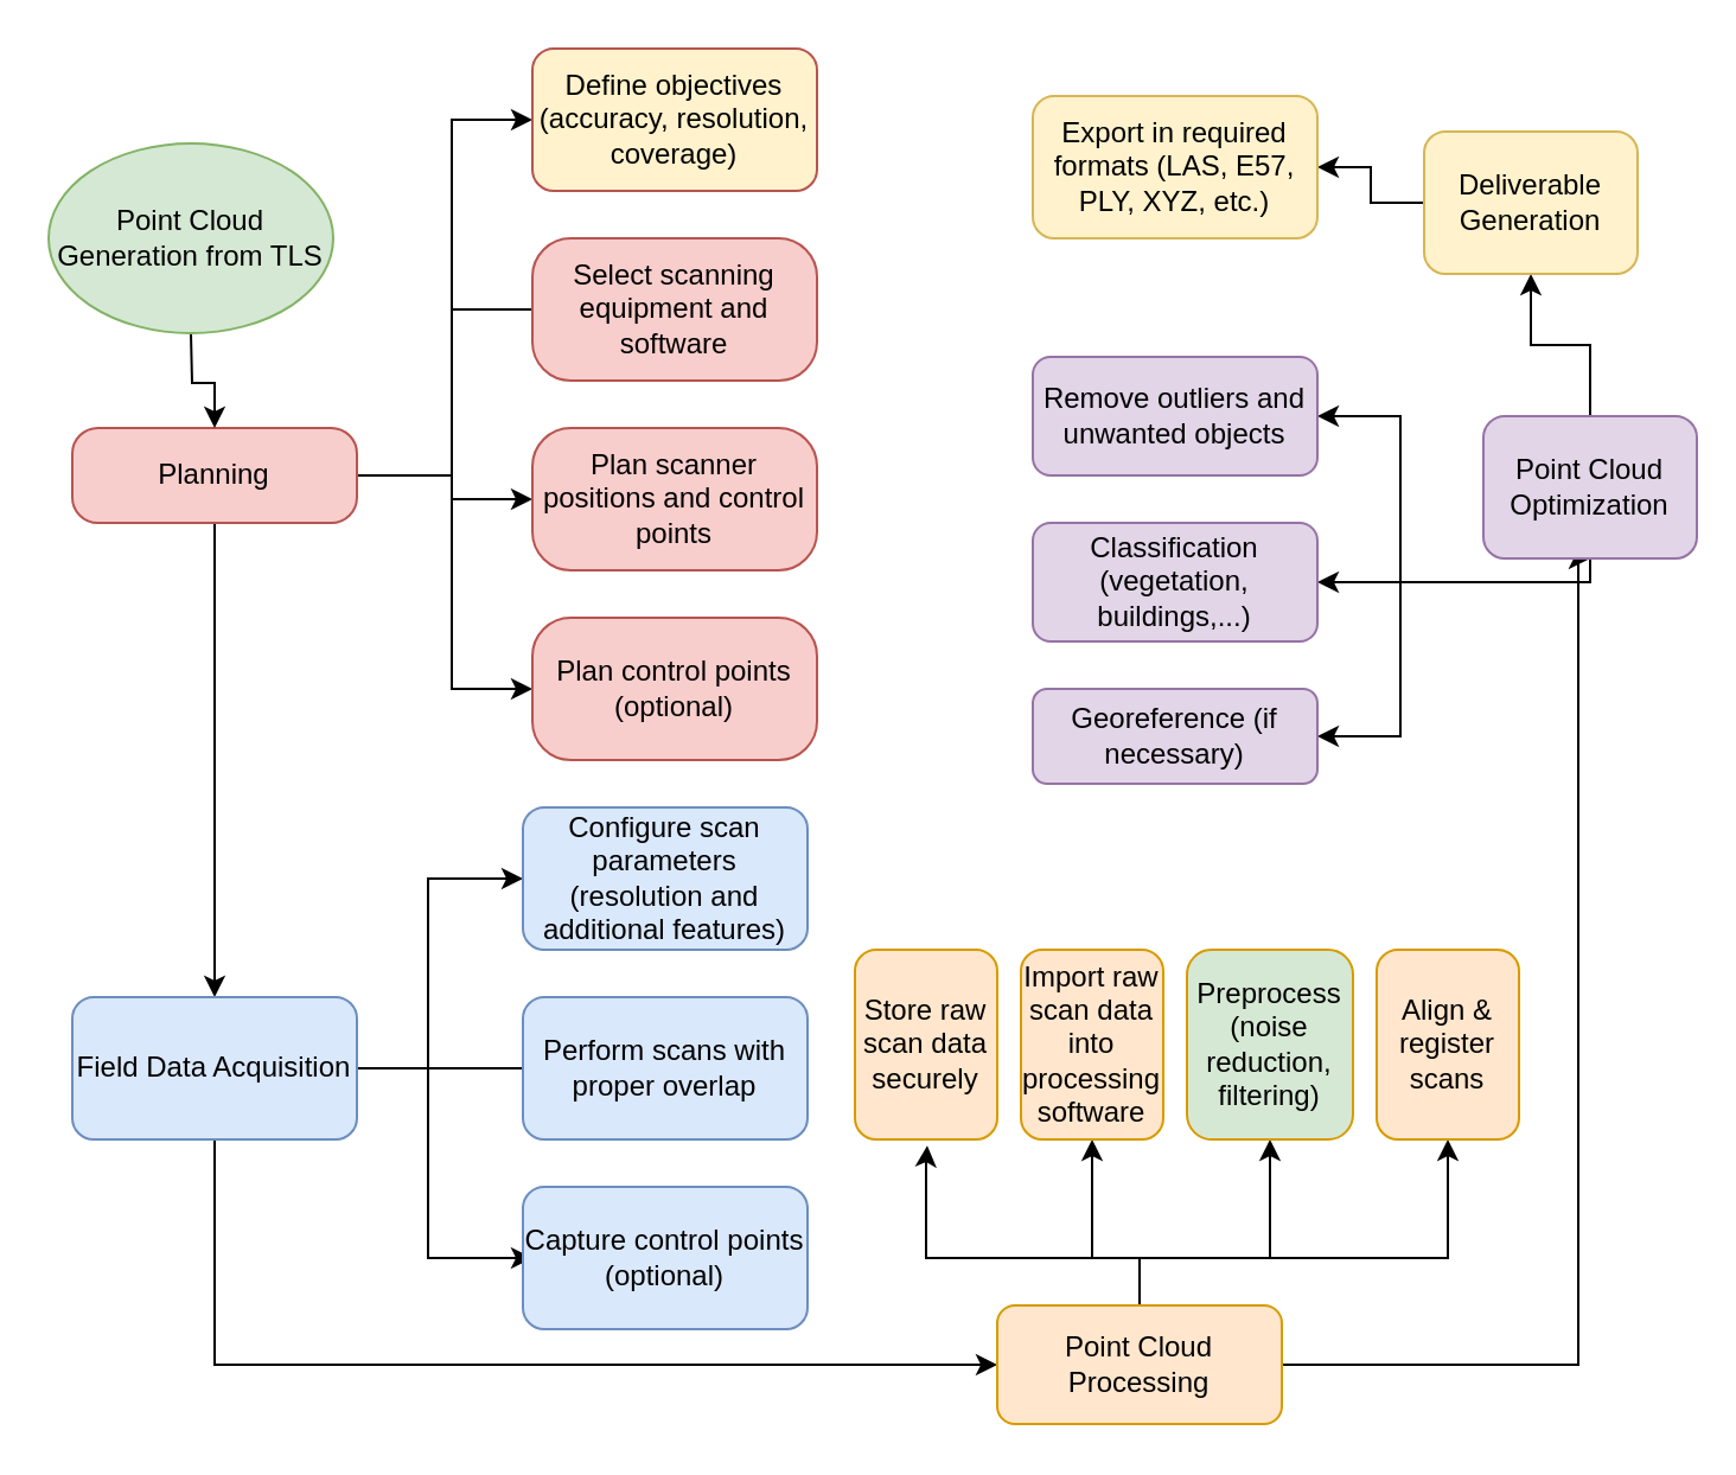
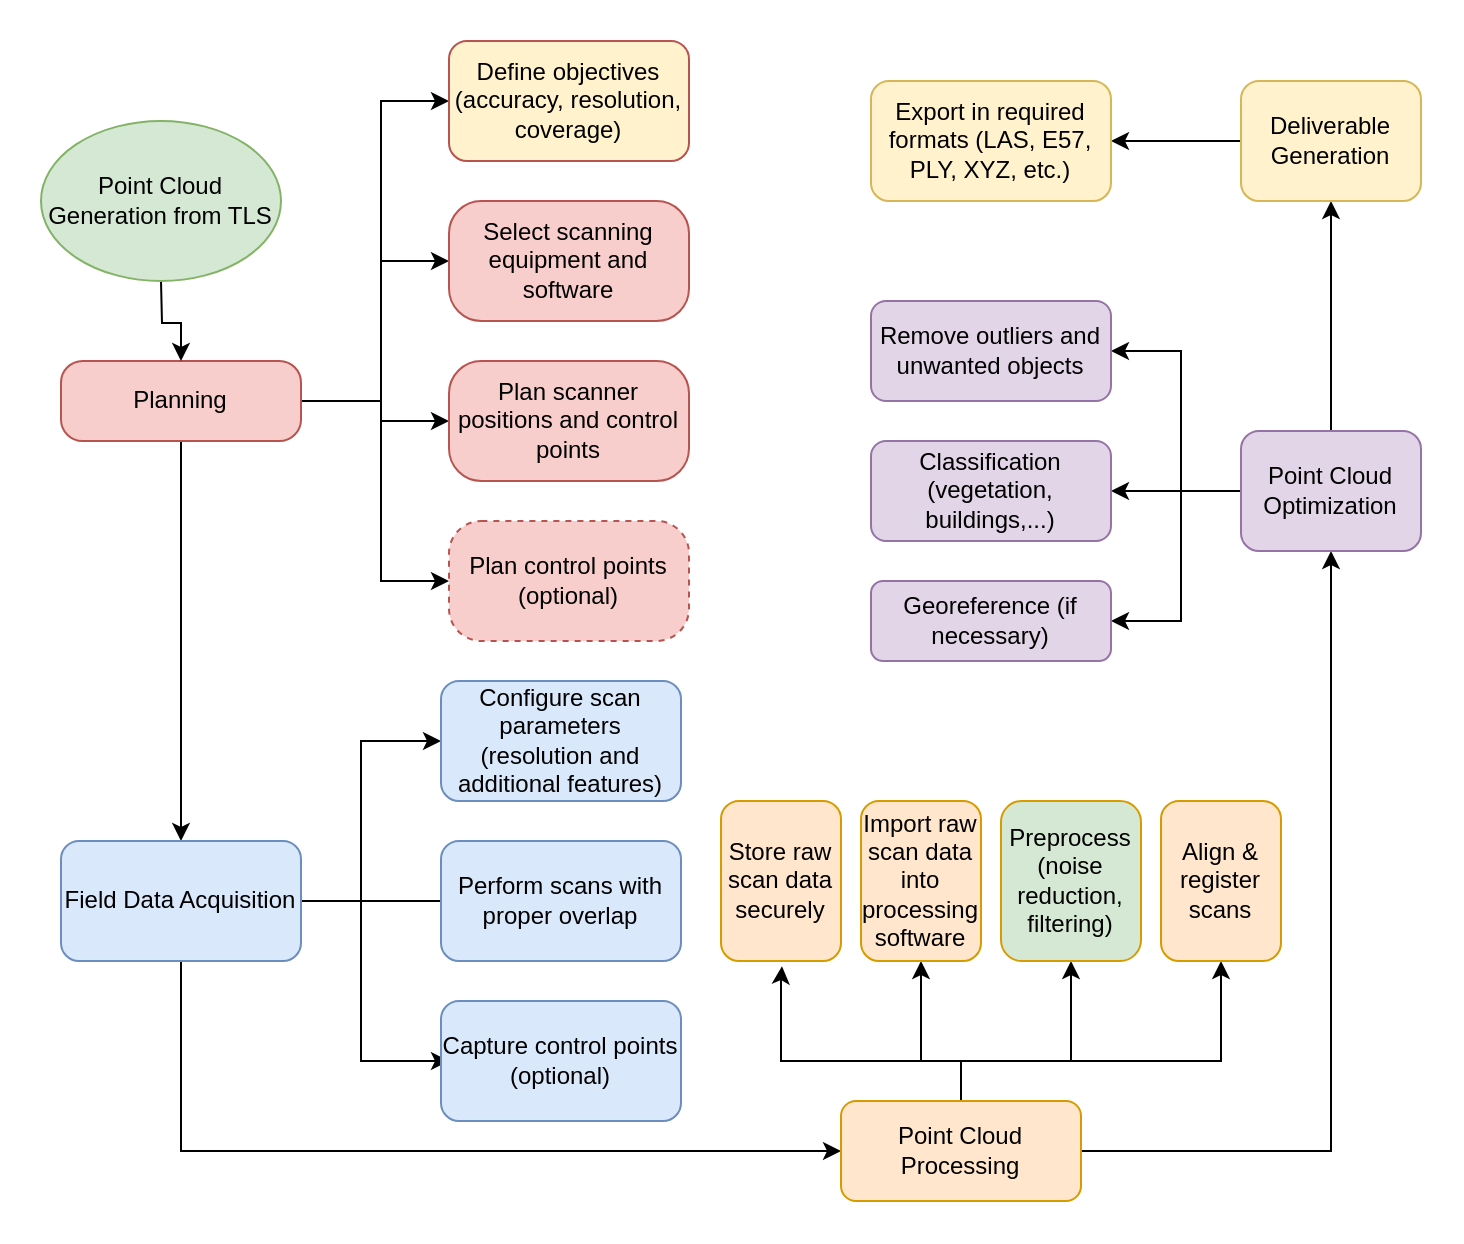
- <mxCell id="41" value="Deliverable Generation" style="rounded=1;whiteSpace=wrap;html=1;fillColor=#fff2cc;strokeColor=#d6b656;" vertex="1" parent="1"><mxGeometry x="600" y="55" width="90" height="60" as="geometry" /></mxCell>
+ <mxCell id="41" value="Deliverable Generation" style="rounded=1;whiteSpace=wrap;html=1;fillColor=#fff2cc;strokeColor=#d6b656;" vertex="1" parent="1"><mxGeometry x="620" y="40" width="90" height="60" as="geometry" /></mxCell>
- <mxCell id="3" value="" style="edgeStyle=orthogonalEdgeStyle;rounded=0;orthogonalLoop=1;jettySize=auto;html=1;endArrow=none;" edge="1" parent="1" source="7" target="11"><mxGeometry relative="1" as="geometry"><Array as="points"><mxPoint x="190" y="200" /><mxPoint x="190" y="130" /></Array></mxGeometry></mxCell>
+ <mxCell id="3" value="" style="edgeStyle=orthogonalEdgeStyle;rounded=0;orthogonalLoop=1;jettySize=auto;html=1;" edge="1" parent="1" source="7" target="11"><mxGeometry relative="1" as="geometry"><Array as="points"><mxPoint x="190" y="200" /><mxPoint x="190" y="130" /></Array></mxGeometry></mxCell>
- <mxCell id="36" value="Point Cloud Optimization" style="rounded=1;whiteSpace=wrap;html=1;fillColor=#e1d5e7;strokeColor=#9673a6;" vertex="1" parent="1"><mxGeometry x="625" y="175" width="90" height="60" as="geometry" /></mxCell>
+ <mxCell id="36" value="Point Cloud Optimization" style="rounded=1;whiteSpace=wrap;html=1;fillColor=#e1d5e7;strokeColor=#9673a6;" vertex="1" parent="1"><mxGeometry x="620" y="215" width="90" height="60" as="geometry" /></mxCell>
- <mxCell id="13" value="Plan control points (optional)" style="whiteSpace=wrap;html=1;fillColor=#f8cecc;strokeColor=#b85450;rounded=1;glass=0;strokeWidth=1;shadow=0;arcSize=27;" vertex="1" parent="1"><mxGeometry x="224" y="260" width="120" height="60" as="geometry" /></mxCell>
+ <mxCell id="13" value="Plan control points (optional)" style="whiteSpace=wrap;html=1;fillColor=#f8cecc;strokeColor=#b85450;rounded=1;glass=0;strokeWidth=1;shadow=0;arcSize=27;dashed=1;" vertex="1" parent="1"><mxGeometry x="224" y="260" width="120" height="60" as="geometry" /></mxCell>
